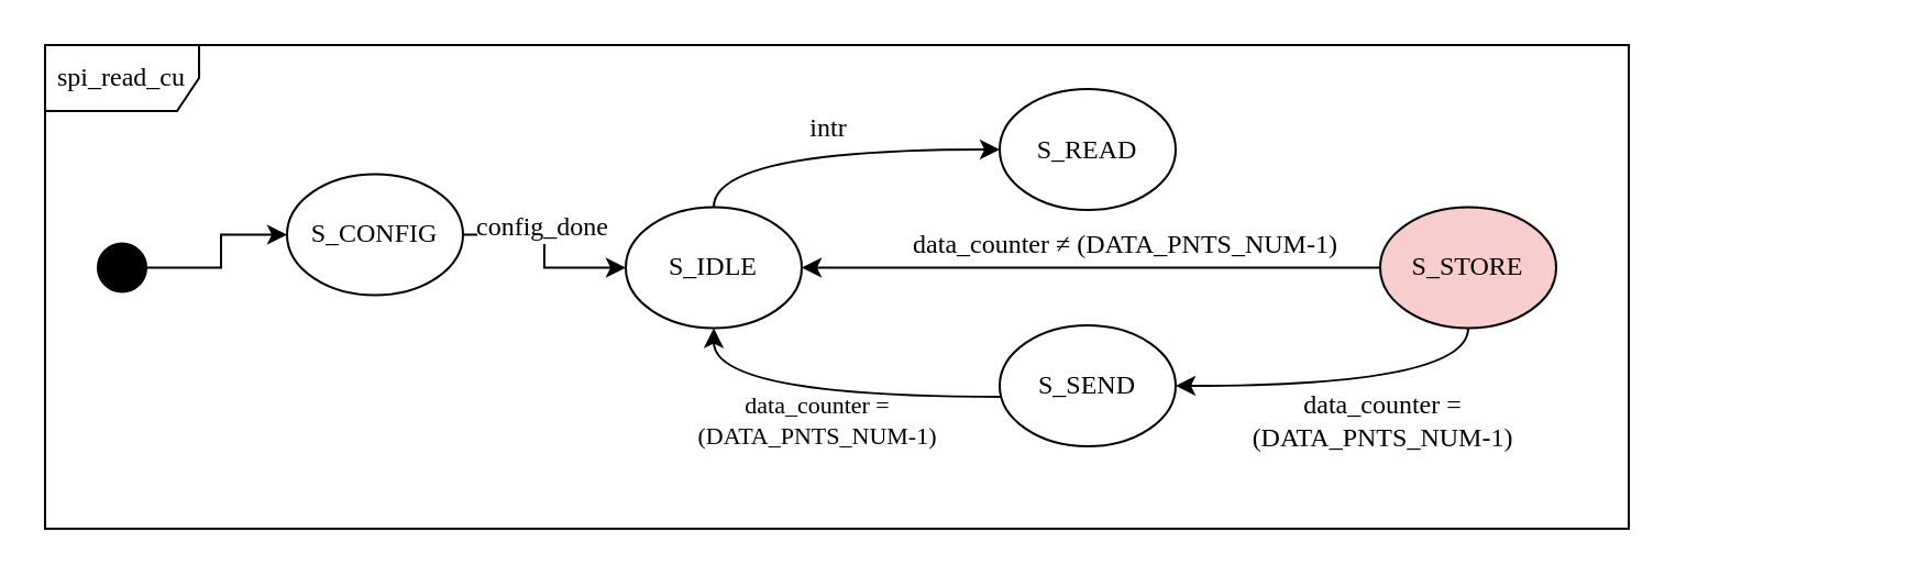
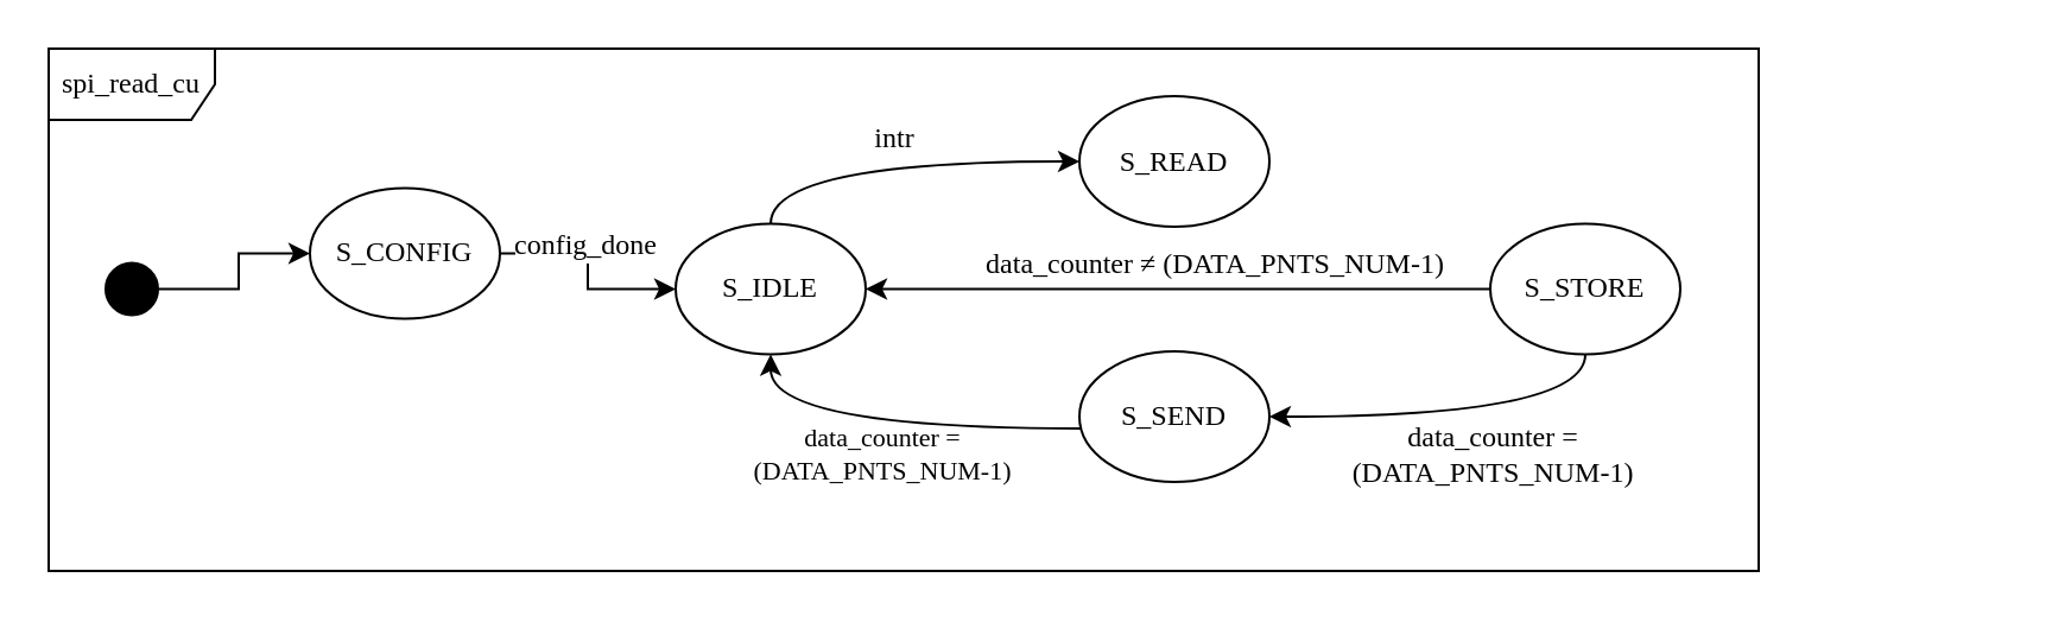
- <mxCell id="16" value="S_STORE" style="ellipse;whiteSpace=wrap;html=1;fontFamily=NewsGotT;fontSource=https%3A%2F%2Fdb.onlinewebfonts.com%2Ft%2F17e268efa7d01d3f0d6c6c4d95f4326c.ttf;fillColor=#f8cecc;" parent="1" vertex="1"><mxGeometry x="627" y="93.75" width="80" height="55" as="geometry" /></mxCell>
+ <mxCell id="16" value="S_STORE" style="ellipse;whiteSpace=wrap;html=1;fontFamily=NewsGotT;fontSource=https%3A%2F%2Fdb.onlinewebfonts.com%2Ft%2F17e268efa7d01d3f0d6c6c4d95f4326c.ttf;" parent="1" vertex="1"><mxGeometry x="627" y="93.75" width="80" height="55" as="geometry" /></mxCell>
